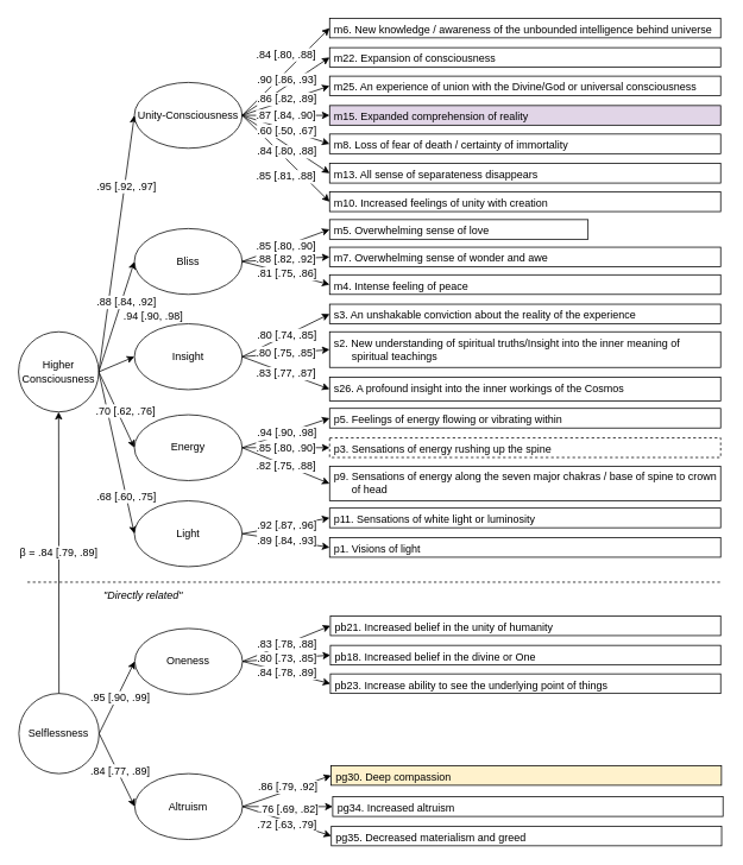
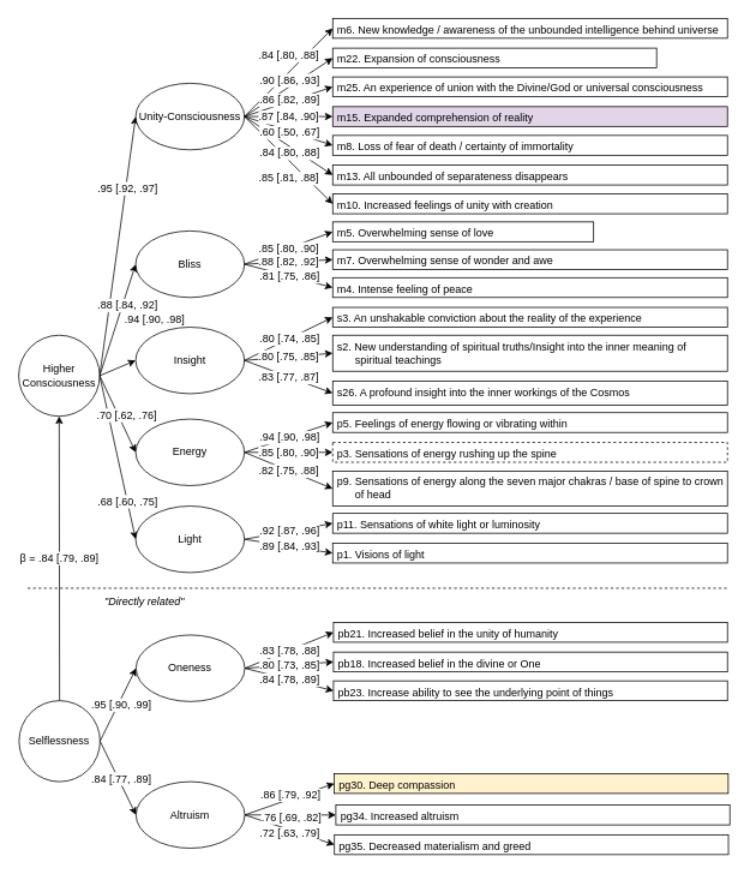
- <mxCell id="55" value="&lt;div style=&quot;font-size: 12px;&quot;&gt;m22. Expansion of consciousness&lt;/div&gt;" style="rounded=0;whiteSpace=wrap;html=1;align=left;spacingLeft=3;fontSize=12;spacingTop=4;fontFamily=Helvetica;" parent="1" vertex="1"><mxGeometry x="369.003" y="53" width="438.757" height="22" as="geometry" /></mxCell>
+ <mxCell id="55" value="&lt;div style=&quot;font-size: 12px;&quot;&gt;m22. Expansion of consciousness&lt;/div&gt;" style="rounded=0;whiteSpace=wrap;html=1;align=left;spacingLeft=3;fontSize=12;spacingTop=4;fontFamily=Helvetica;" parent="1" vertex="1"><mxGeometry x="369.003" y="53" width="360" height="22" as="geometry" /></mxCell>
- <mxCell id="59" value="m13. All sense of separateness disappears" style="rounded=0;whiteSpace=wrap;html=1;align=left;spacingLeft=3;fontSize=12;spacingTop=4;fontFamily=Helvetica;" parent="1" vertex="1"><mxGeometry x="369.003" y="183" width="438.757" height="22" as="geometry" /></mxCell>
+ <mxCell id="59" value="m13. All unbounded of separateness disappears" style="rounded=0;whiteSpace=wrap;html=1;align=left;spacingLeft=3;fontSize=12;spacingTop=4;fontFamily=Helvetica;" parent="1" vertex="1"><mxGeometry x="369.003" y="183" width="438.757" height="22" as="geometry" /></mxCell>
